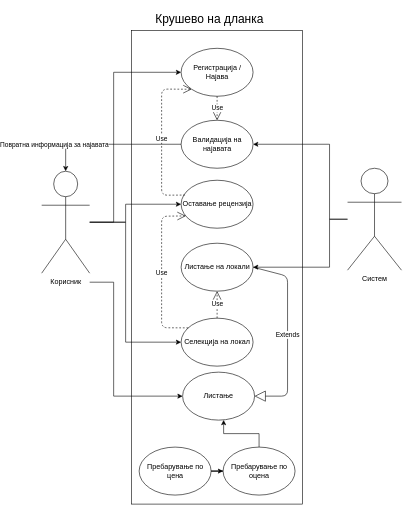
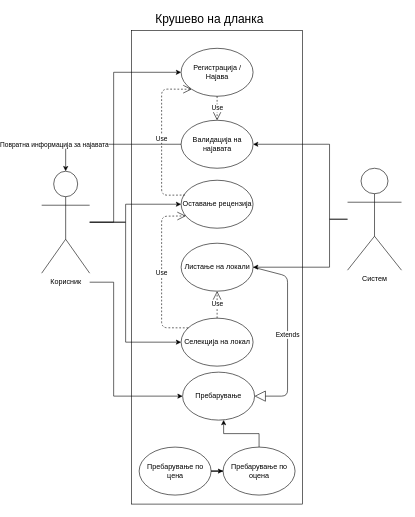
- <mxCell id="13" value="&lt;span&gt;Листање&lt;/span&gt;" style="ellipse;whiteSpace=wrap;html=1;" vertex="1" parent="1"><mxGeometry x="255" y="620" width="120" height="80" as="geometry" /></mxCell>
+ <mxCell id="13" value="&lt;span&gt;Пребарување&lt;/span&gt;" style="ellipse;whiteSpace=wrap;html=1;" vertex="1" parent="1"><mxGeometry x="255" y="620" width="120" height="80" as="geometry" /></mxCell>
